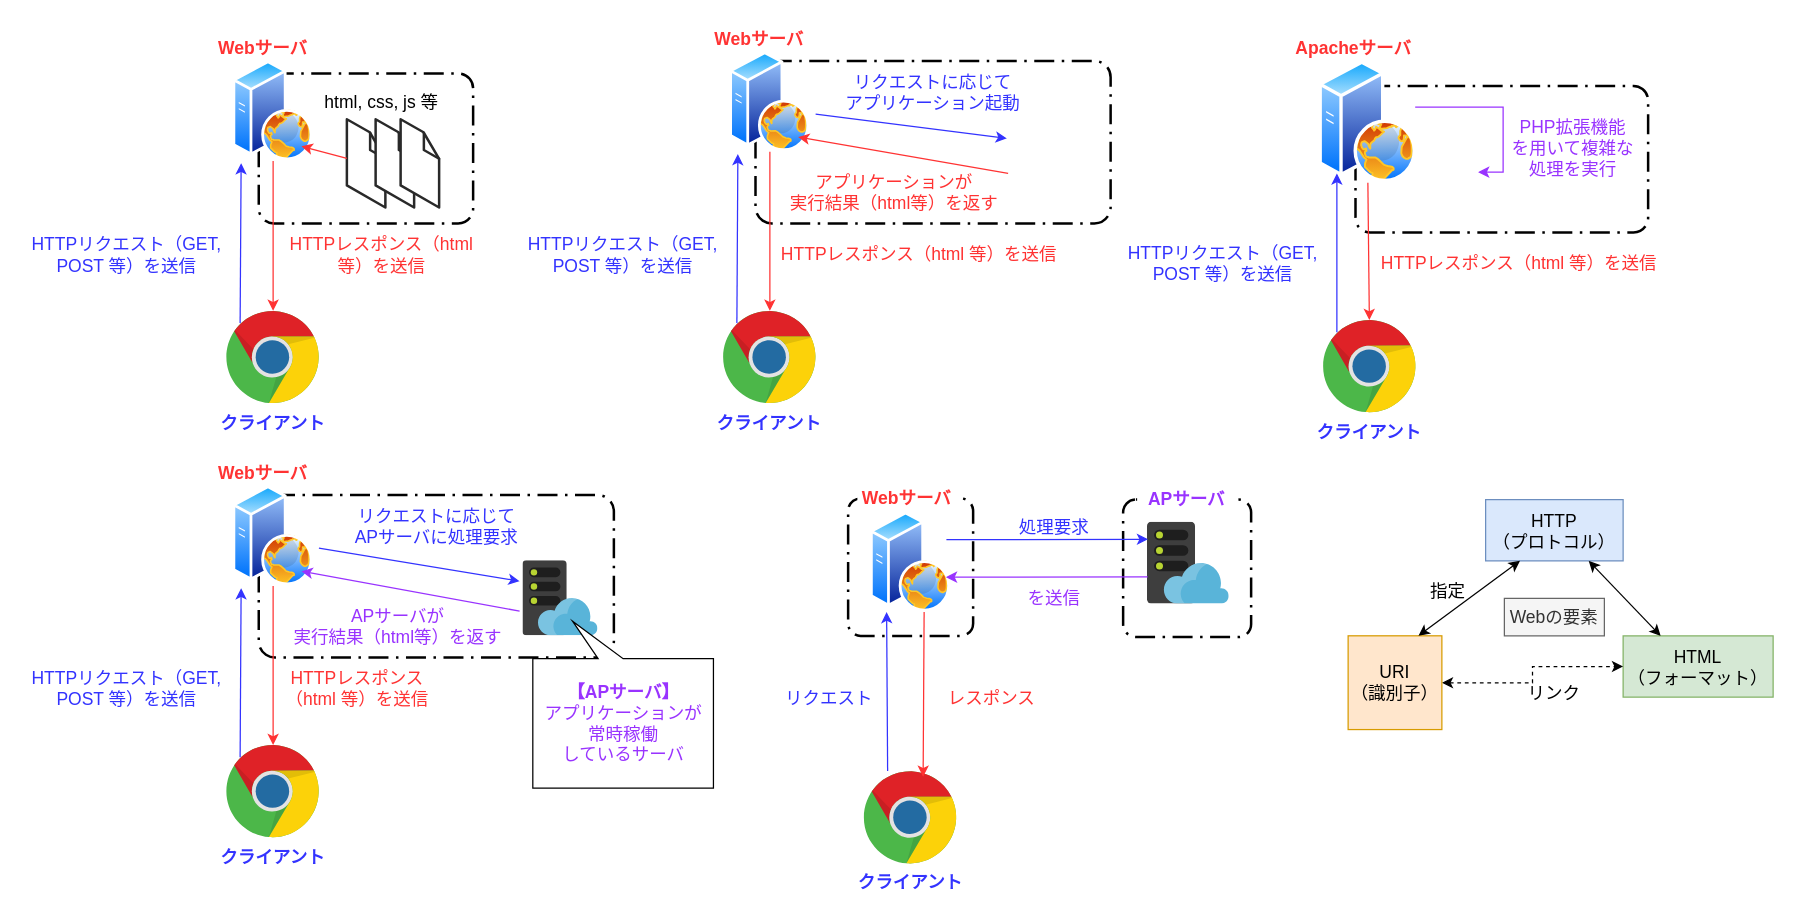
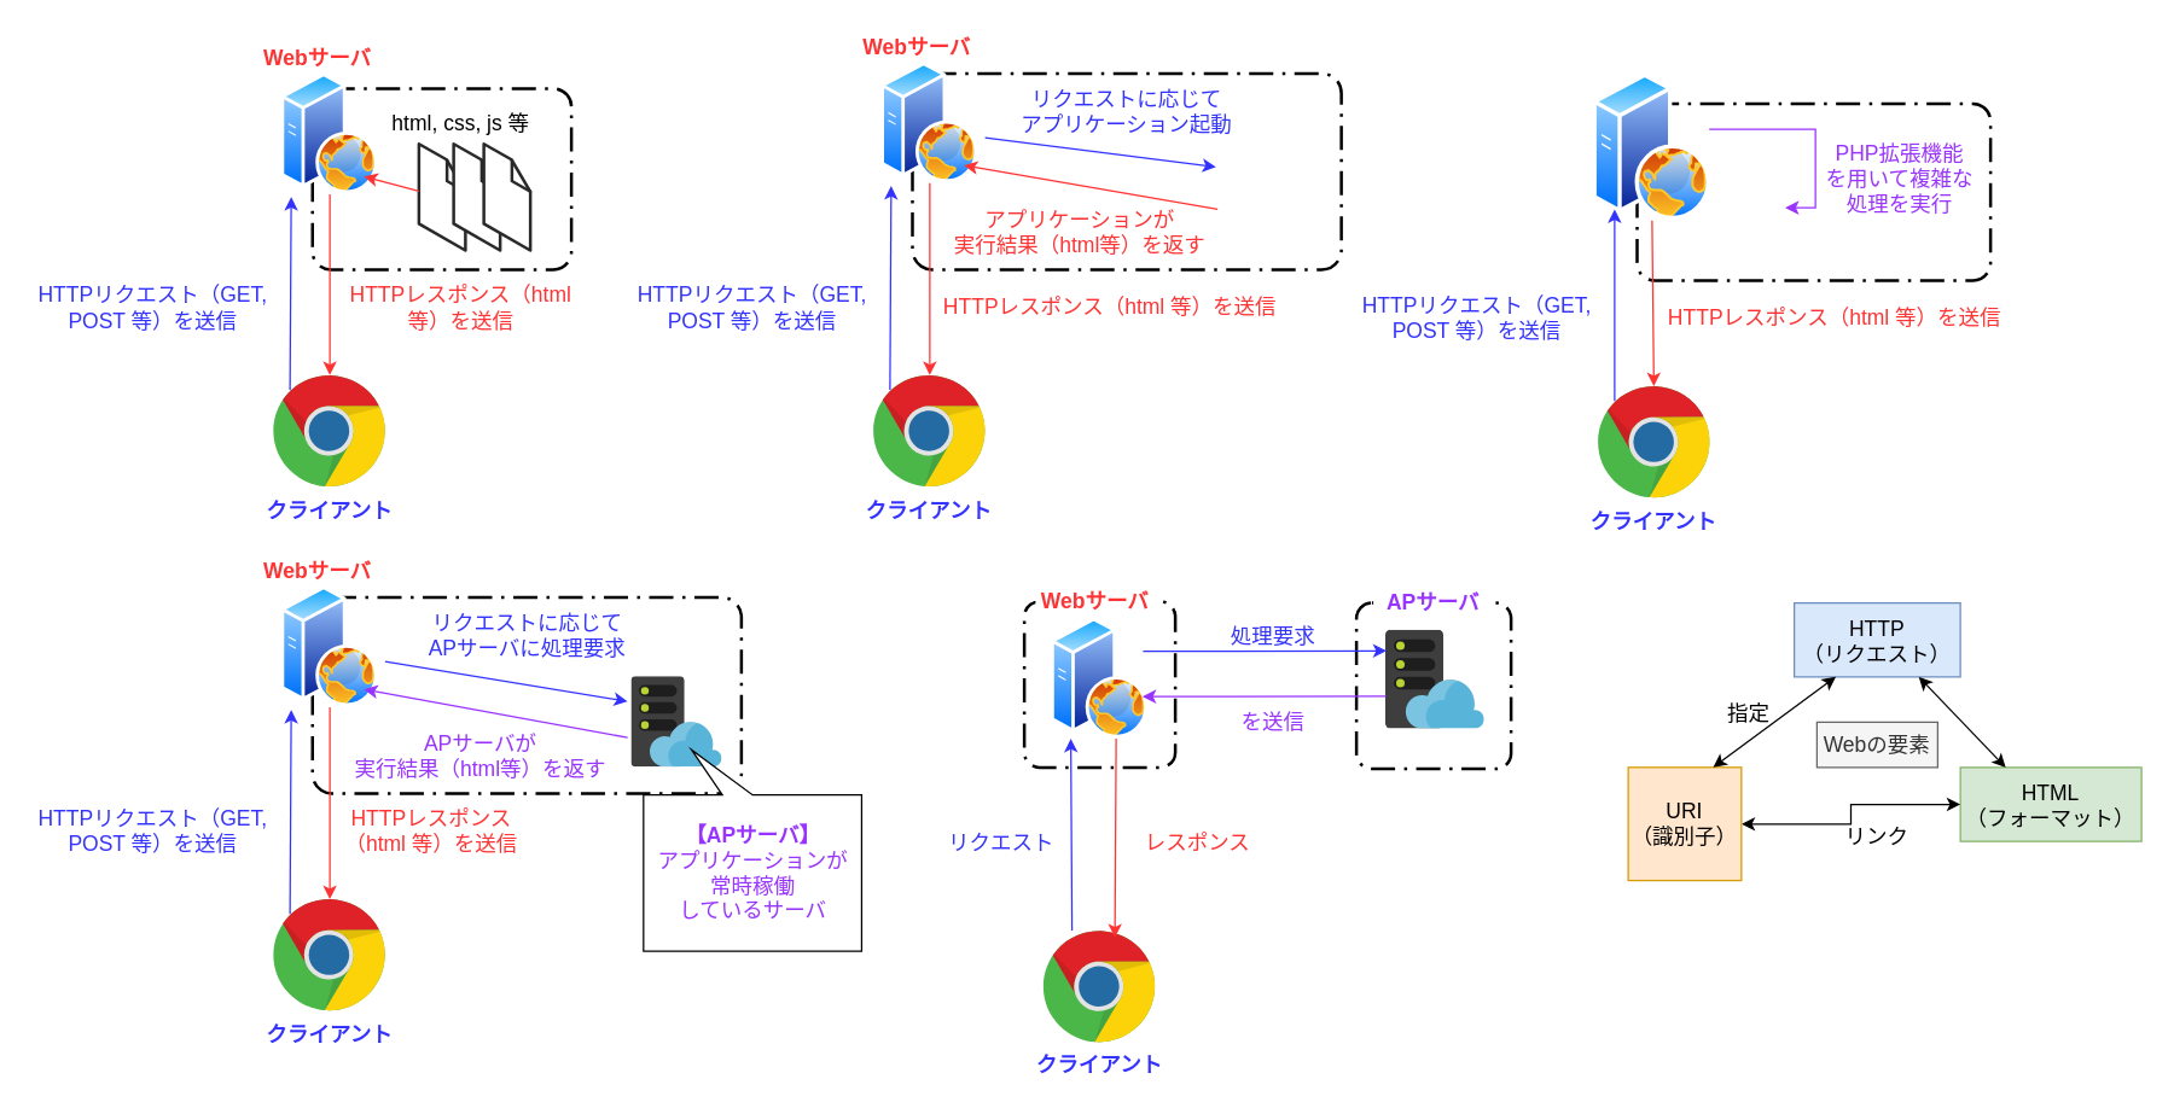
- <mxCell id="36" value="Apacheサーバ" style="text;html=1;strokeColor=none;fillColor=none;align=center;verticalAlign=middle;whiteSpace=wrap;rounded=0;fontSize=14;fontColor=#FF3333;fontStyle=1" parent="1" vertex="1"><mxGeometry x="1028" y="28" width="109.4" height="20" as="geometry" /></mxCell>
- <mxCell id="73" value="HTTP&lt;br&gt;（プロトコル）" style="text;html=1;strokeColor=#6c8ebf;fillColor=#dae8fc;align=center;verticalAlign=middle;whiteSpace=wrap;rounded=0;fontSize=14;" vertex="1" parent="1"><mxGeometry x="1188" y="399" width="110" height="49" as="geometry" /></mxCell>
+ <mxCell id="73" value="HTTP&lt;br&gt;（リクエスト）" style="text;html=1;strokeColor=#6c8ebf;fillColor=#dae8fc;align=center;verticalAlign=middle;whiteSpace=wrap;rounded=0;fontSize=14;" vertex="1" parent="1"><mxGeometry x="1188" y="399" width="110" height="49" as="geometry" /></mxCell>
- <mxCell id="75" style="edgeStyle=orthogonalEdgeStyle;rounded=0;orthogonalLoop=1;jettySize=auto;html=1;fontSize=14;startArrow=classic;startFill=1;dashed=1;" edge="1" parent="1" source="76" target="74"><mxGeometry relative="1" as="geometry" /></mxCell>
+ <mxCell id="75" style="edgeStyle=orthogonalEdgeStyle;rounded=0;orthogonalLoop=1;jettySize=auto;html=1;fontSize=14;startArrow=classic;startFill=1;" edge="1" parent="1" source="76" target="74"><mxGeometry relative="1" as="geometry" /></mxCell>
